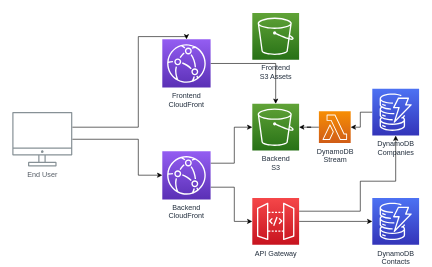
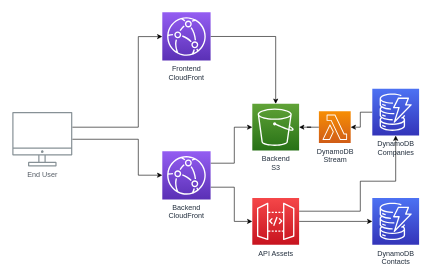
- <mxCell id="2" value="&lt;div&gt;Frontend&lt;/div&gt;&lt;div&gt;S3 Assets&lt;br&gt;&lt;/div&gt;" style="outlineConnect=0;fontColor=#232F3E;gradientColor=#60A337;gradientDirection=north;fillColor=#277116;strokeColor=#ffffff;dashed=0;verticalLabelPosition=bottom;verticalAlign=top;align=center;html=1;fontSize=12;fontStyle=0;aspect=fixed;shape=mxgraph.aws4.resourceIcon;resIcon=mxgraph.aws4.s3;labelBackgroundColor=#ffffff;" vertex="1" parent="1"><mxGeometry x="420" y="21" width="78" height="78" as="geometry" /></mxCell>
- <mxCell id="7" value="Frontend&lt;br&gt;CloudFront" style="outlineConnect=0;fontColor=#232F3E;gradientColor=#945DF2;gradientDirection=north;fillColor=#5A30B5;strokeColor=#ffffff;dashed=0;verticalLabelPosition=bottom;verticalAlign=top;align=center;html=1;fontSize=12;fontStyle=0;aspect=fixed;shape=mxgraph.aws4.resourceIcon;resIcon=mxgraph.aws4.cloudfront;" vertex="1" parent="1"><mxGeometry x="270" y="65" width="80.5" height="80.5" as="geometry" /></mxCell>
+ <mxCell id="7" value="Frontend&lt;br&gt;CloudFront" style="outlineConnect=0;fontColor=#232F3E;gradientColor=#945DF2;gradientDirection=north;fillColor=#5A30B5;strokeColor=#ffffff;dashed=0;verticalLabelPosition=bottom;verticalAlign=top;align=center;html=1;fontSize=12;fontStyle=0;aspect=fixed;shape=mxgraph.aws4.resourceIcon;resIcon=mxgraph.aws4.cloudfront;" vertex="1" parent="1"><mxGeometry x="270" y="20" width="80.5" height="80.5" as="geometry" /></mxCell>
- <mxCell id="17" value="API Gateway" style="outlineConnect=0;fontColor=#232F3E;gradientColor=#F54749;gradientDirection=north;fillColor=#C7131F;strokeColor=#ffffff;dashed=0;verticalLabelPosition=bottom;verticalAlign=top;align=center;html=1;fontSize=12;fontStyle=0;aspect=fixed;shape=mxgraph.aws4.resourceIcon;resIcon=mxgraph.aws4.api_gateway;" vertex="1" parent="1"><mxGeometry x="420" y="329.5" width="78" height="78" as="geometry" /></mxCell>
+ <mxCell id="17" value="API Assets" style="outlineConnect=0;fontColor=#232F3E;gradientColor=#F54749;gradientDirection=north;fillColor=#C7131F;strokeColor=#ffffff;dashed=0;verticalLabelPosition=bottom;verticalAlign=top;align=center;html=1;fontSize=12;fontStyle=0;aspect=fixed;shape=mxgraph.aws4.resourceIcon;resIcon=mxgraph.aws4.api_gateway;" vertex="1" parent="1"><mxGeometry x="420" y="329.5" width="78" height="78" as="geometry" /></mxCell>
